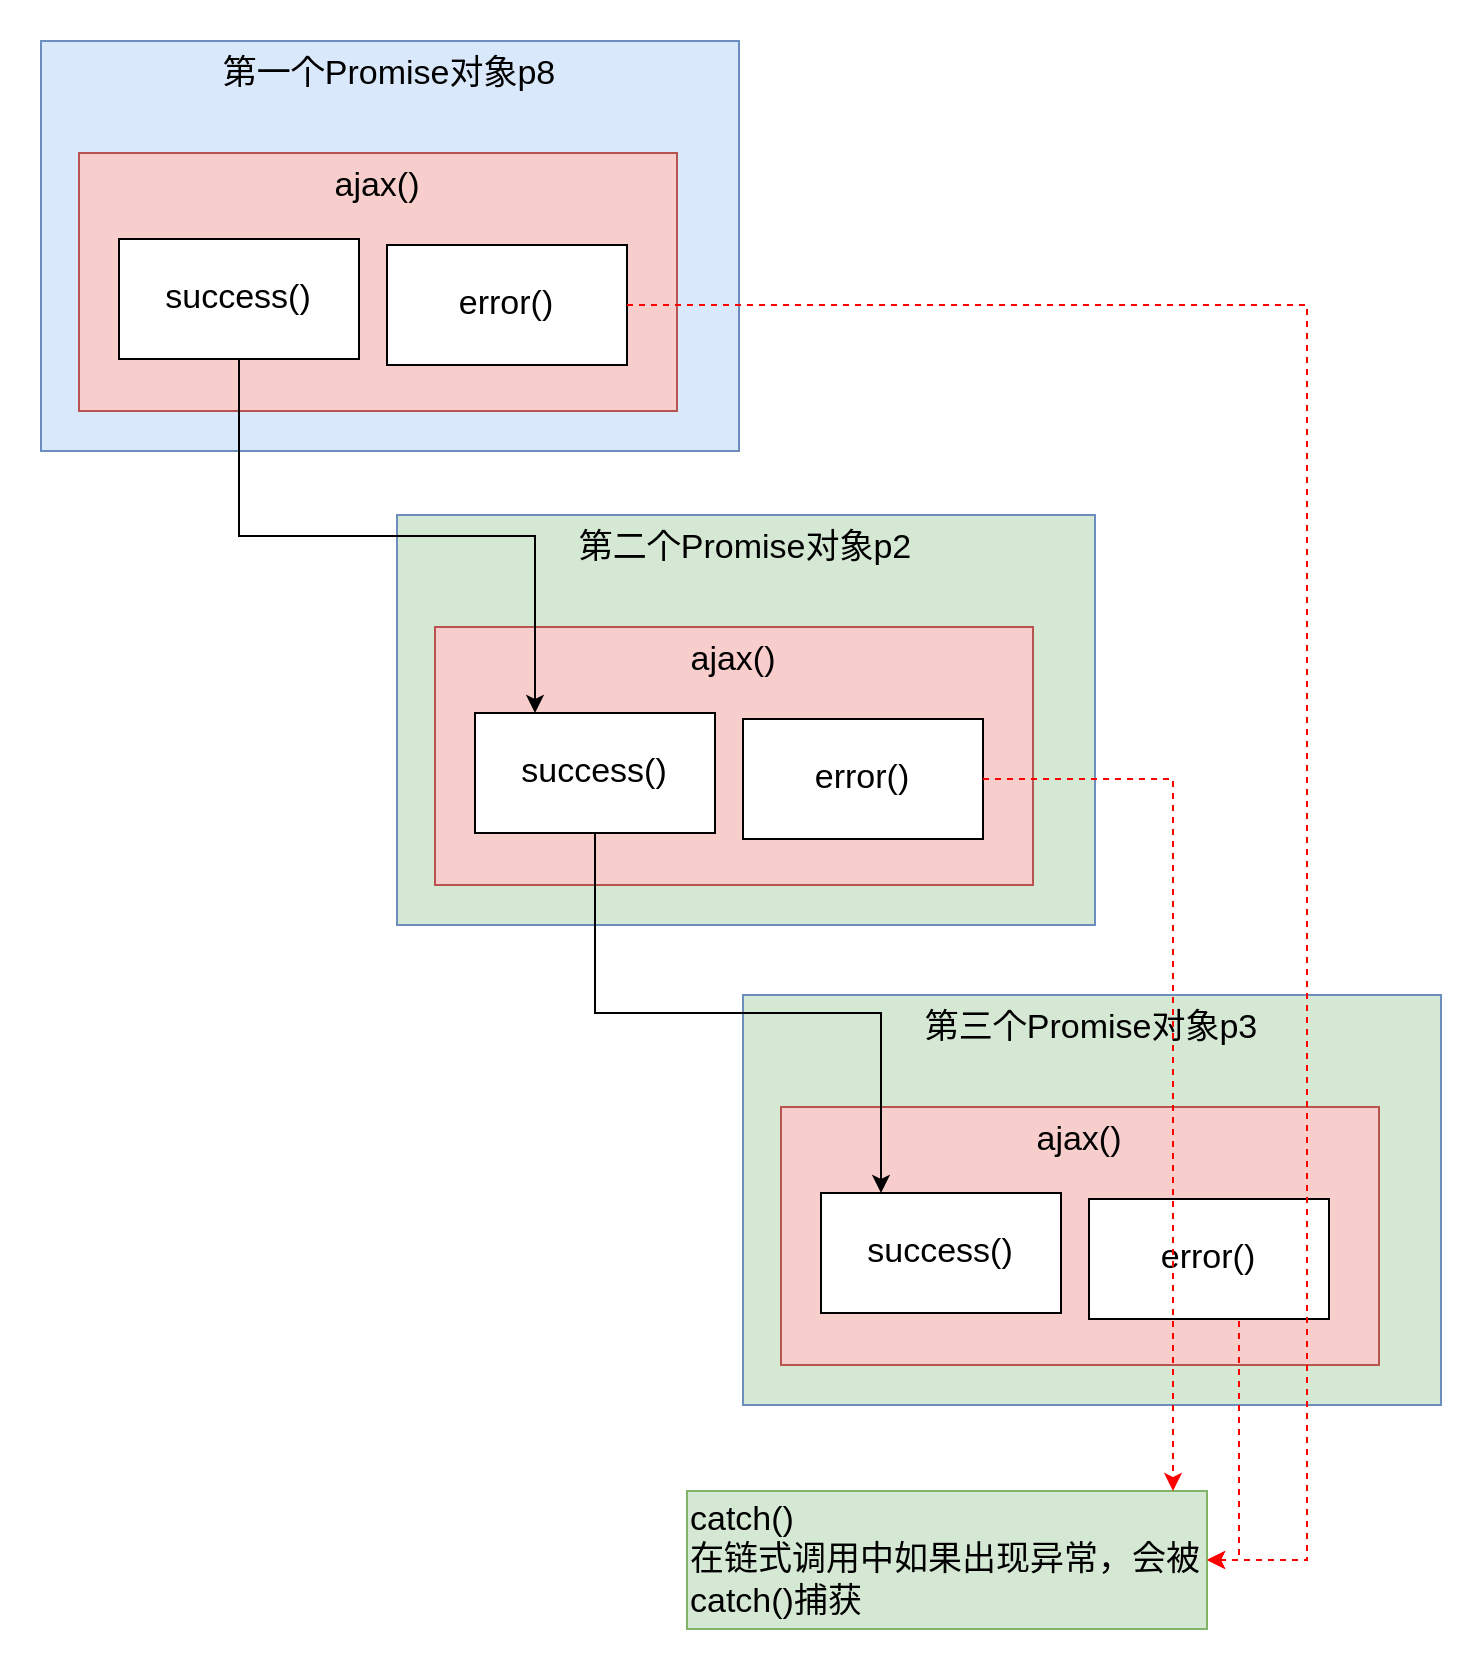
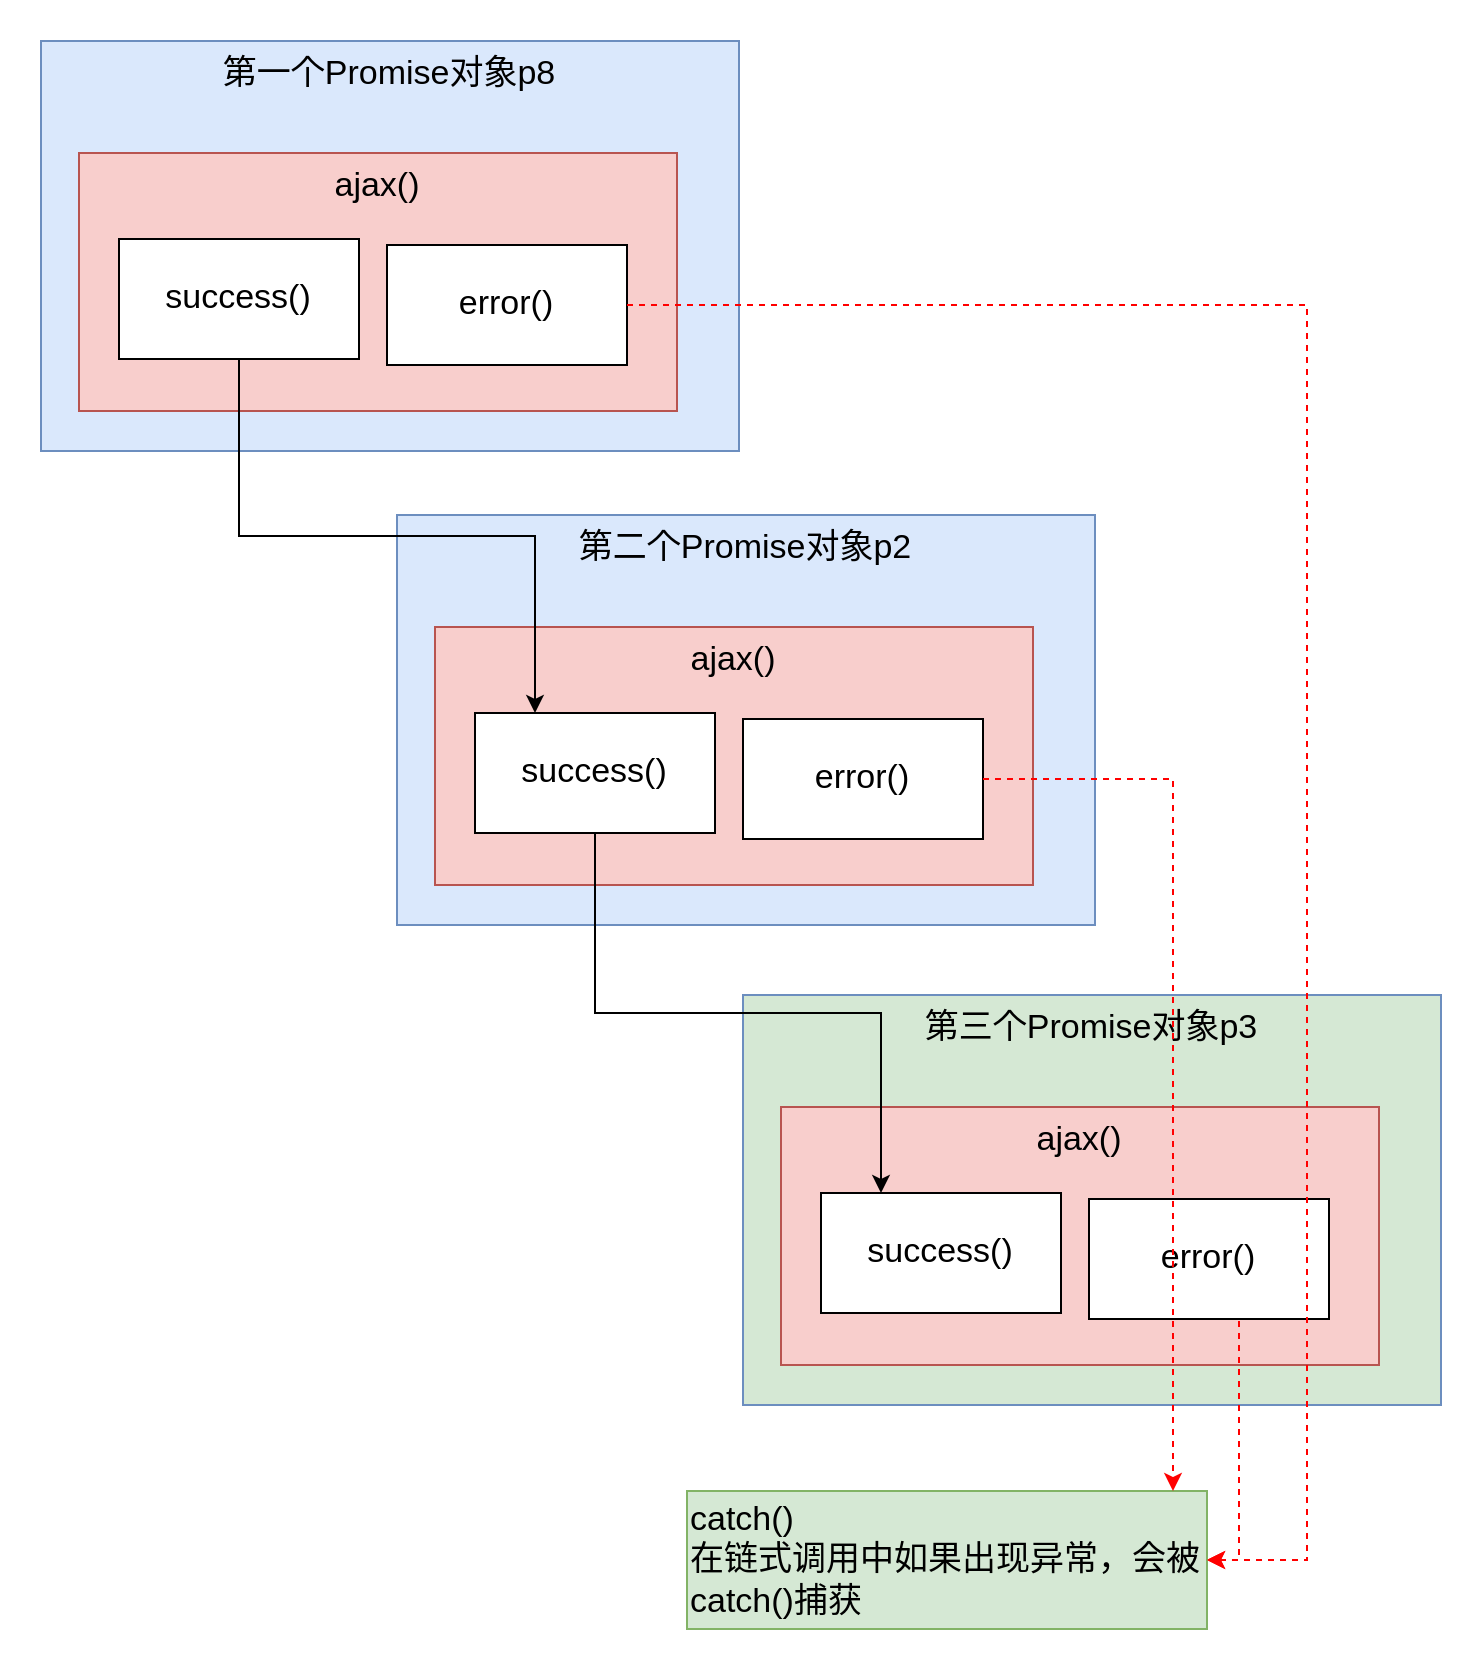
- <mxCell id="6" value="第二个Promise对象p2" style="rounded=0;whiteSpace=wrap;html=1;fontSize=17;verticalAlign=top;align=center;fillColor=#d5e8d4;strokeColor=#6c8ebf;" vertex="1" parent="1"><mxGeometry x="198" y="257" width="349" height="205" as="geometry" /></mxCell>
+ <mxCell id="6" value="第二个Promise对象p2" style="rounded=0;whiteSpace=wrap;html=1;fontSize=17;verticalAlign=top;align=center;fillColor=#dae8fc;strokeColor=#6c8ebf;" vertex="1" parent="1"><mxGeometry x="198" y="257" width="349" height="205" as="geometry" /></mxCell>
